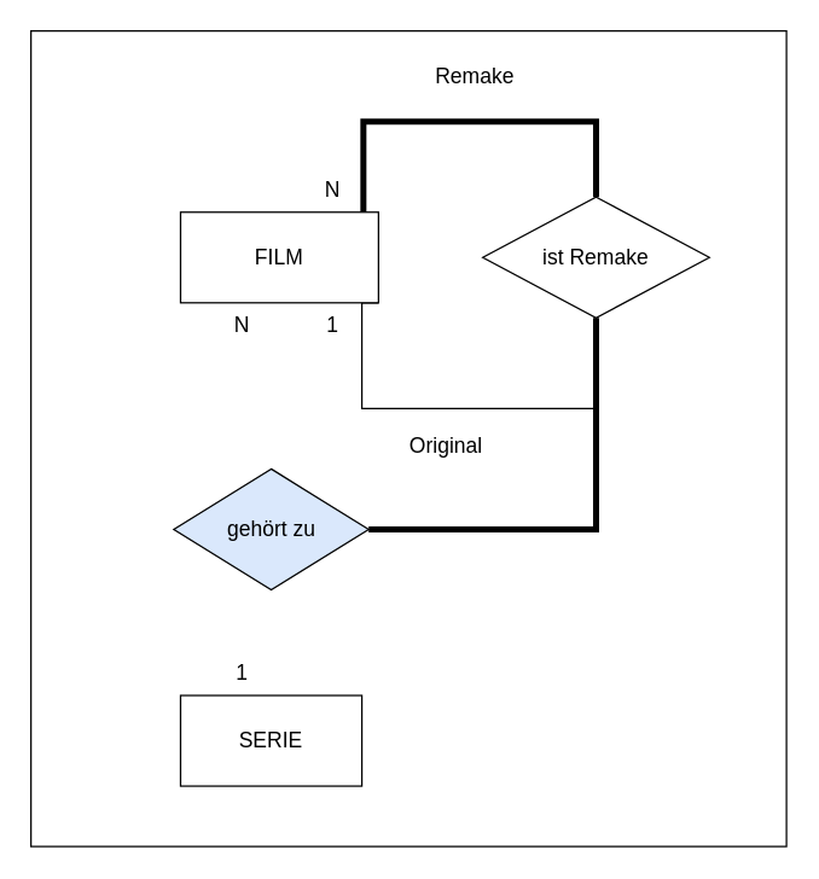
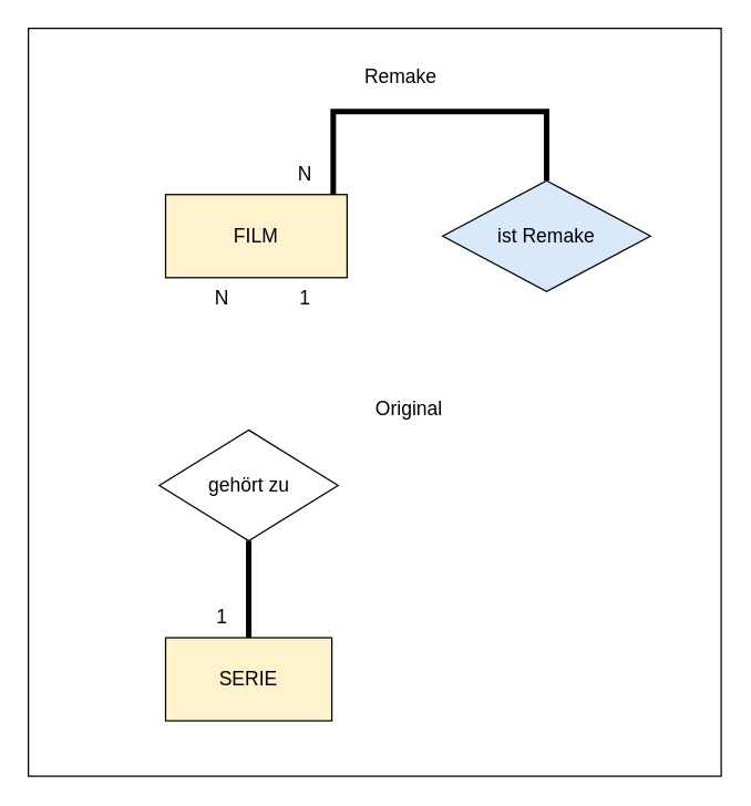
- <mxCell id="8" value="Remake" style="text;html=1;strokeColor=none;fillColor=none;align=center;verticalAlign=middle;whiteSpace=wrap;rounded=0;fontSize=14;" vertex="1" parent="1"><mxGeometry x="284" y="35" width="60" height="30" as="geometry" /></mxCell>
+ <mxCell id="8" value="Remake" style="text;html=1;strokeColor=none;fillColor=none;align=center;verticalAlign=middle;whiteSpace=wrap;rounded=0;fontSize=14;" vertex="1" parent="1"><mxGeometry x="259" y="40" width="60" height="30" as="geometry" /></mxCell>
- <mxCell id="15" value="&lt;font style=&quot;font-size: 14px;&quot;&gt;FILM&lt;/font&gt;" style="rounded=0;whiteSpace=wrap;html=1;" vertex="1" parent="1"><mxGeometry x="119" y="140" width="131" height="60" as="geometry" /></mxCell>
+ <mxCell id="15" value="&lt;font style=&quot;font-size: 14px;&quot;&gt;FILM&lt;/font&gt;" style="rounded=0;whiteSpace=wrap;html=1;fillColor=#fff2cc;" vertex="1" parent="1"><mxGeometry x="119" y="140" width="131" height="60" as="geometry" /></mxCell>
- <mxCell id="5" value="ist Remake" style="rhombus;whiteSpace=wrap;html=1;fontSize=14;" vertex="1" parent="1"><mxGeometry x="319" y="130" width="150" height="80" as="geometry" /></mxCell>
+ <mxCell id="5" value="ist Remake" style="rhombus;whiteSpace=wrap;html=1;fontSize=14;fillColor=#dae8fc;" vertex="1" parent="1"><mxGeometry x="319" y="130" width="150" height="80" as="geometry" /></mxCell>
- <mxCell id="3" style="edgeStyle=orthogonalEdgeStyle;rounded=0;orthogonalLoop=1;jettySize=auto;html=1;entryX=0.5;entryY=1;entryDx=0;entryDy=0;fontSize=14;endArrow=none;endFill=0;exitX=1;exitY=1;exitDx=0;exitDy=0;" edge="1" parent="1" source="15" target="5"><mxGeometry relative="1" as="geometry"><mxPoint x="290" y="310" as="sourcePoint" /><Array as="points"><mxPoint x="239" y="270" /><mxPoint x="394" y="270" /></Array></mxGeometry></mxCell>
- <mxCell id="11" value="gehört zu" style="rhombus;whiteSpace=wrap;html=1;fontSize=14;fillColor=#dae8fc;" vertex="1" parent="1"><mxGeometry x="114.5" y="310" width="129" height="80" as="geometry" /></mxCell>
+ <mxCell id="11" value="gehört zu" style="rhombus;whiteSpace=wrap;html=1;fontSize=14;" vertex="1" parent="1"><mxGeometry x="114.5" y="310" width="129" height="80" as="geometry" /></mxCell>
- <mxCell id="10" style="edgeStyle=orthogonalEdgeStyle;rounded=0;orthogonalLoop=1;jettySize=auto;html=1;strokeWidth=4;fontSize=14;endArrow=none;endFill=0;" edge="1" parent="1" source="11" target="5"><mxGeometry relative="1" as="geometry" /></mxCell>
+ <mxCell id="10" style="edgeStyle=orthogonalEdgeStyle;rounded=0;orthogonalLoop=1;jettySize=auto;html=1;entryX=0.5;entryY=0;entryDx=0;entryDy=0;strokeWidth=4;fontSize=14;endArrow=none;endFill=0;" edge="1" parent="1" source="11" target="12"><mxGeometry relative="1" as="geometry" /></mxCell>
- <mxCell id="12" value="SERIE" style="rounded=0;whiteSpace=wrap;html=1;fontSize=14;" vertex="1" parent="1"><mxGeometry x="119" y="460" width="120" height="60" as="geometry" /></mxCell>
+ <mxCell id="12" value="SERIE" style="rounded=0;whiteSpace=wrap;html=1;fontSize=14;fillColor=#fff2cc;" vertex="1" parent="1"><mxGeometry x="119" y="460" width="120" height="60" as="geometry" /></mxCell>
